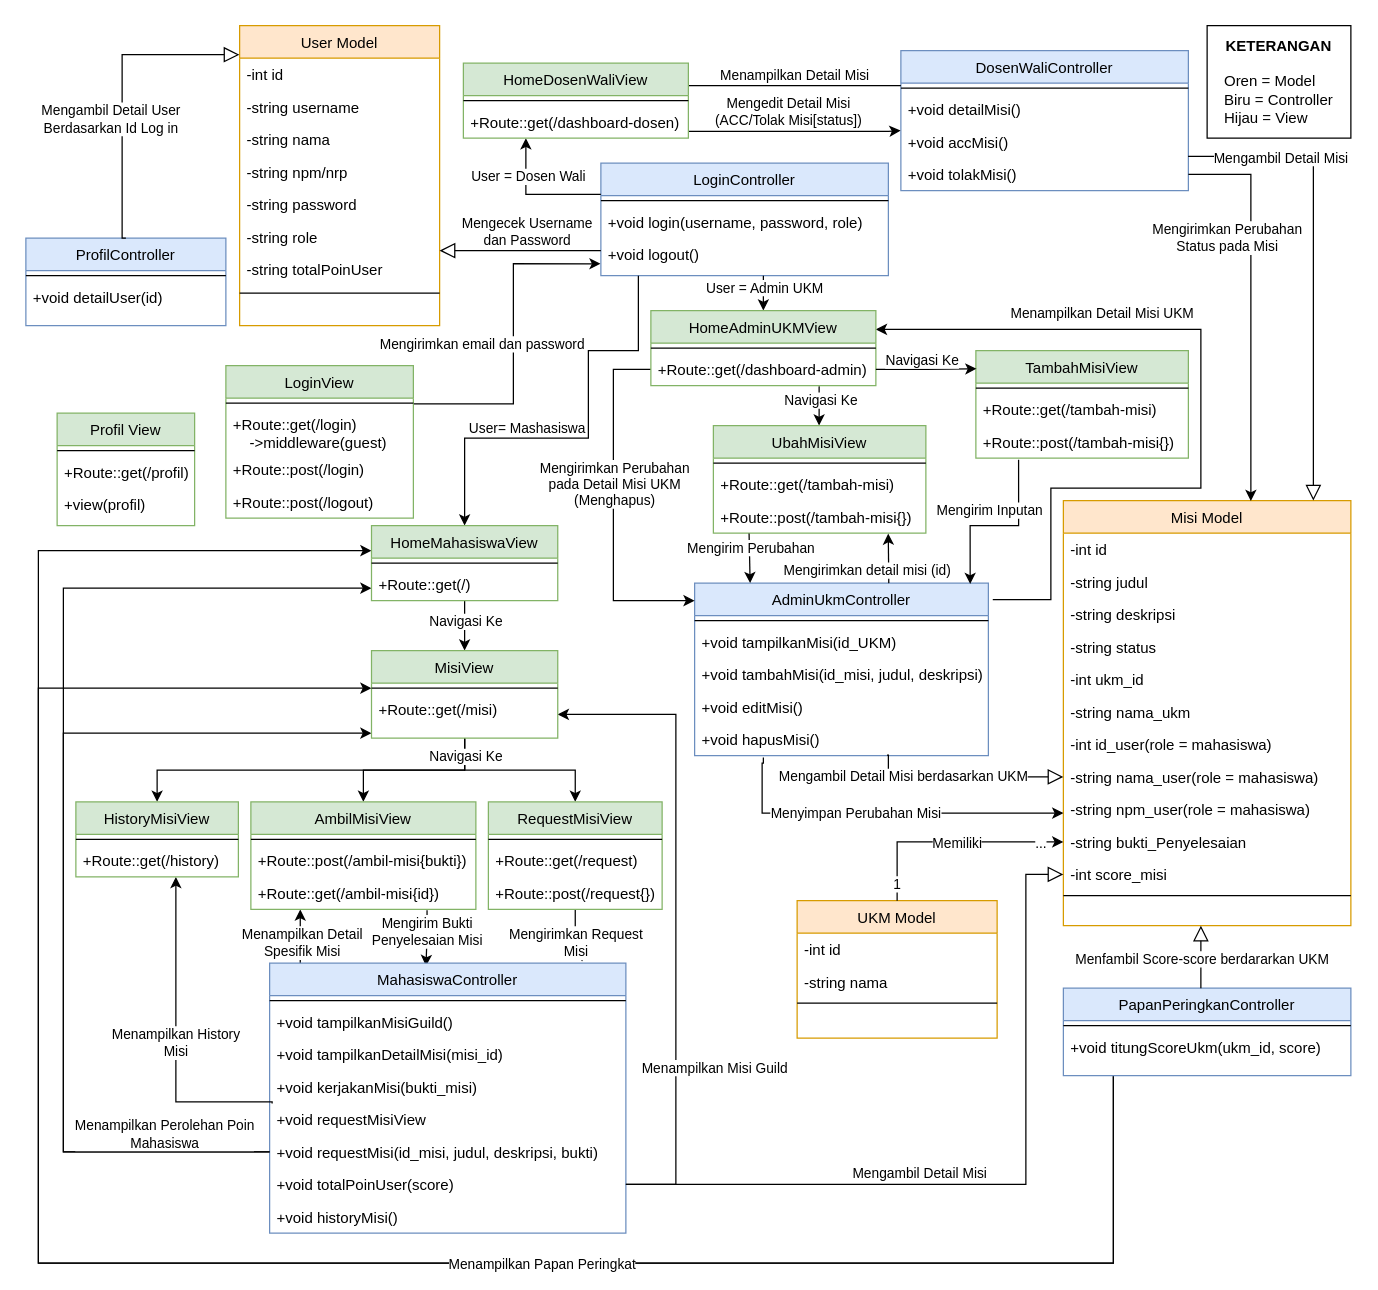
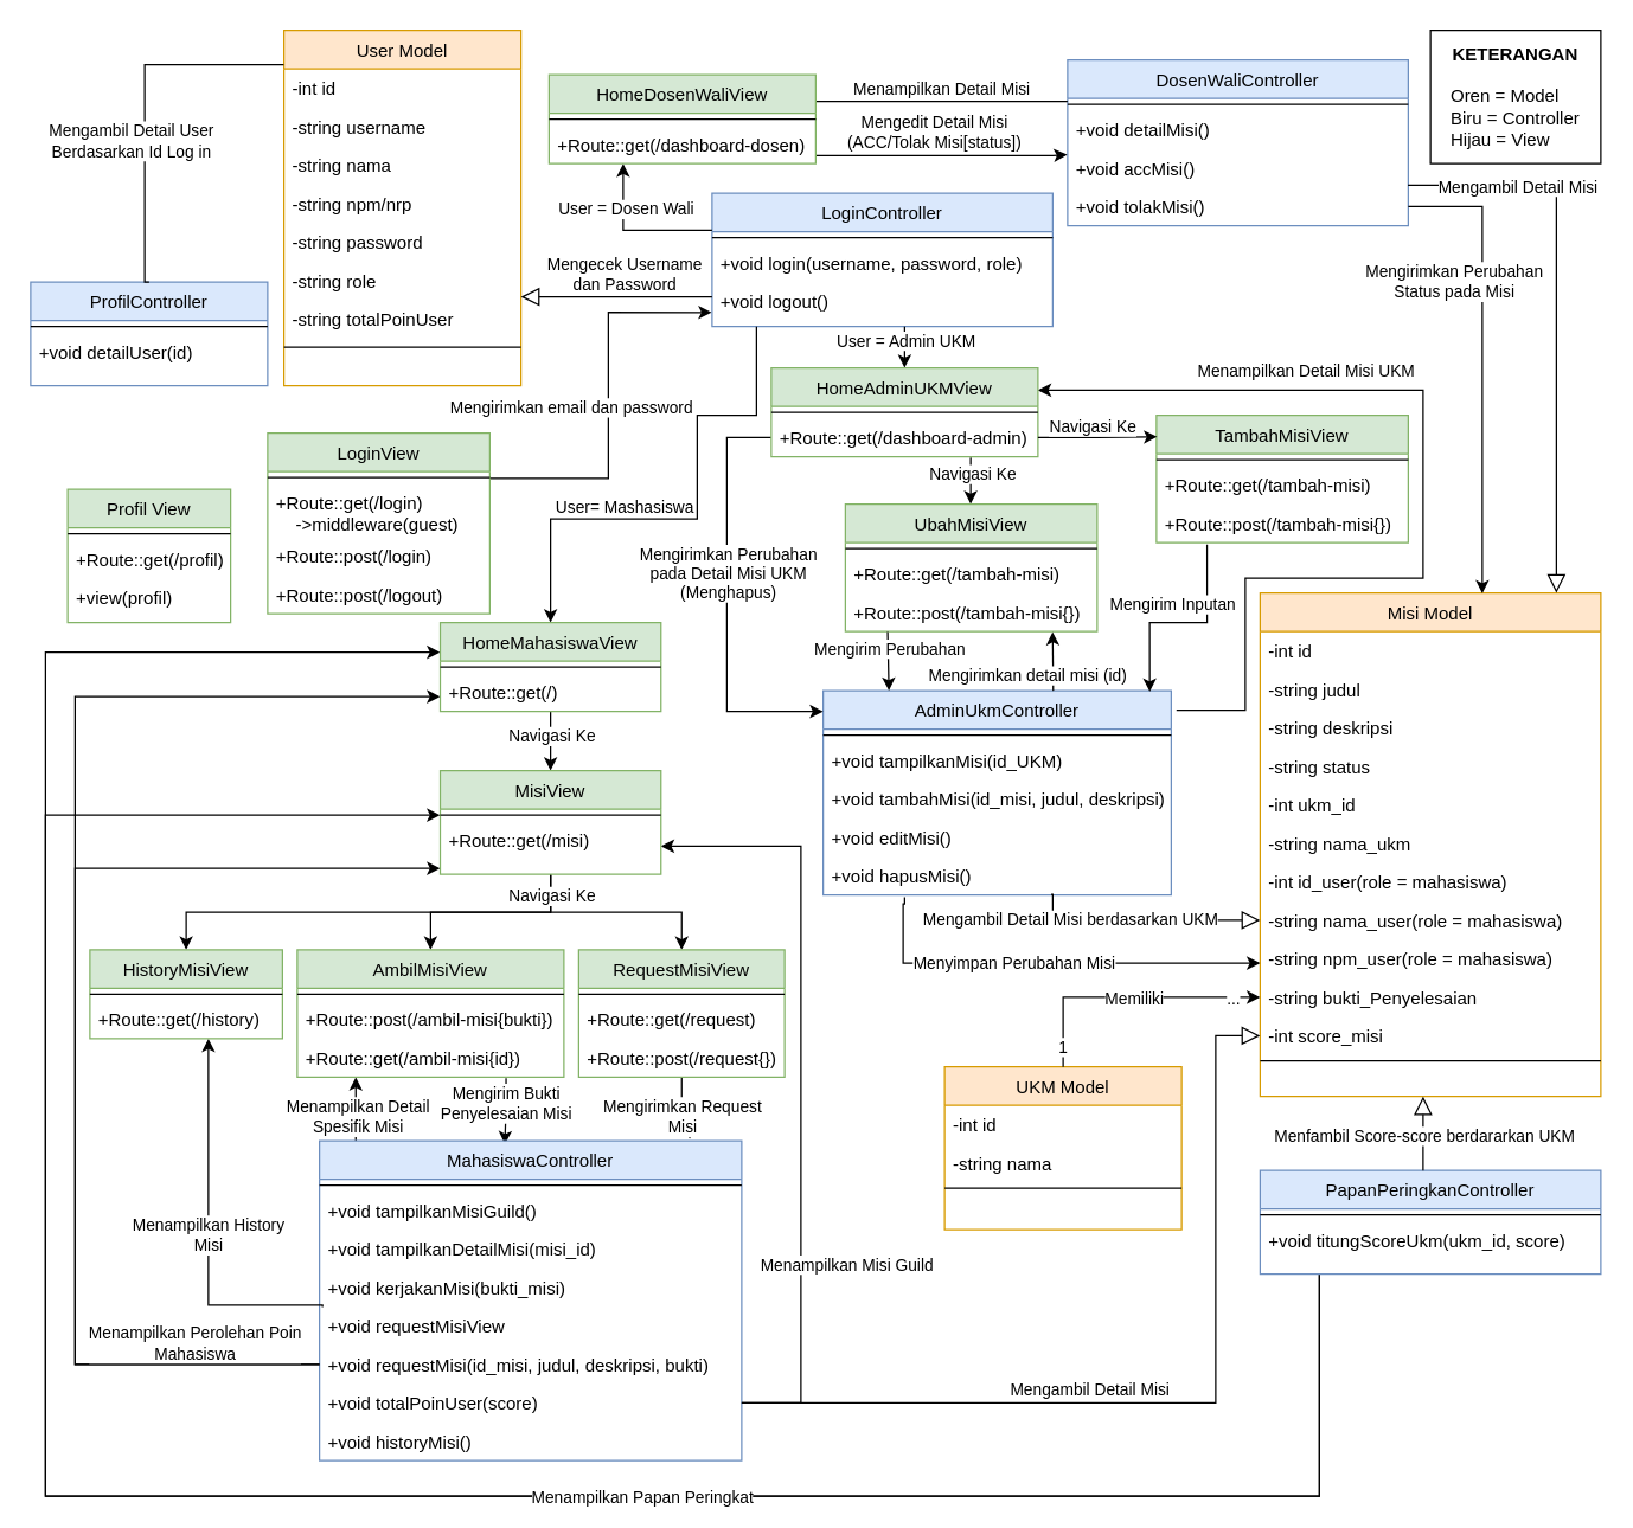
- <mxCell id="114" value="" style="endArrow=block;endSize=10;endFill=0;shadow=0;strokeWidth=1;rounded=0;curved=0;edgeStyle=elbowEdgeStyle;elbow=horizontal;exitX=0.5;exitY=0;exitDx=0;exitDy=0;entryX=-0.001;entryY=0.097;entryDx=0;entryDy=0;entryPerimeter=0;" parent="1" source="111" target="28" edge="1"><mxGeometry width="160" relative="1" as="geometry"><mxPoint x="154" y="264" as="sourcePoint" /><mxPoint x="190" y="50" as="targetPoint" /><Array as="points"><mxPoint x="97" y="244" /></Array></mxGeometry></mxCell>
+ <mxCell id="114" value="" style="endArrow=none;endSize=10;endFill=0;shadow=0;strokeWidth=1;rounded=0;curved=0;edgeStyle=elbowEdgeStyle;elbow=horizontal;exitX=0.5;exitY=0;exitDx=0;exitDy=0;entryX=-0.001;entryY=0.097;entryDx=0;entryDy=0;entryPerimeter=0;" parent="1" source="111" target="28" edge="1"><mxGeometry width="160" relative="1" as="geometry"><mxPoint x="154" y="264" as="sourcePoint" /><mxPoint x="190" y="50" as="targetPoint" /><Array as="points"><mxPoint x="97" y="244" /></Array></mxGeometry></mxCell>
